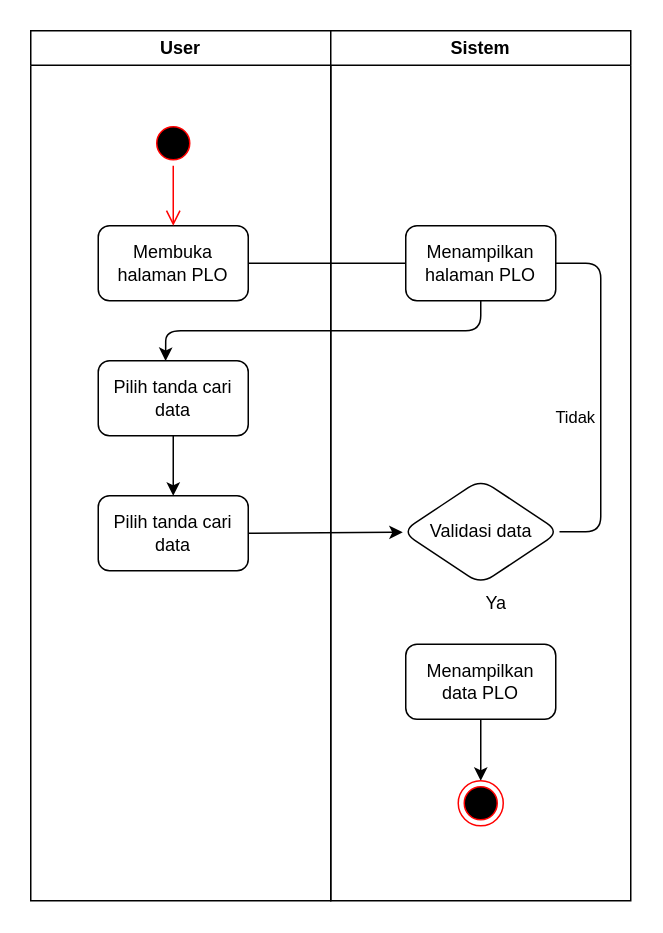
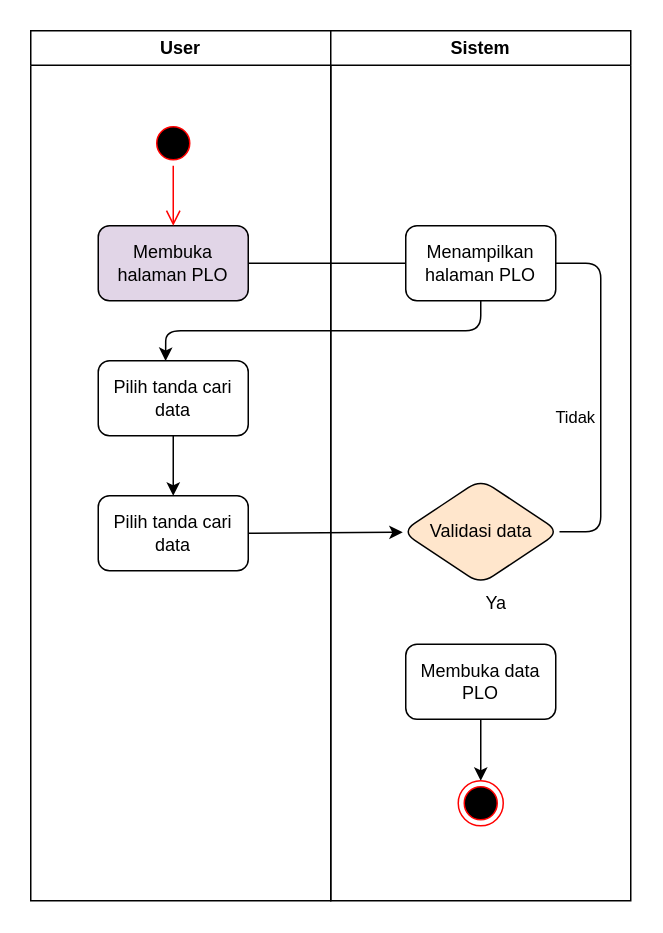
- <mxCell id="3" value="Membuka halaman PLO" style="rounded=1;whiteSpace=wrap;html=1;" vertex="1" parent="2"><mxGeometry x="45" y="130" width="100" height="50" as="geometry" /></mxCell>
+ <mxCell id="3" value="Membuka halaman PLO" style="rounded=1;whiteSpace=wrap;html=1;fillColor=#e1d5e7;" vertex="1" parent="2"><mxGeometry x="45" y="130" width="100" height="50" as="geometry" /></mxCell>
- <mxCell id="15" value="Validasi data" style="rhombus;whiteSpace=wrap;html=1;rounded=1;" vertex="1" parent="9"><mxGeometry x="47.5" y="299" width="105" height="70" as="geometry" /></mxCell>
+ <mxCell id="15" value="Validasi data" style="rhombus;whiteSpace=wrap;html=1;rounded=1;fillColor=#ffe6cc;" vertex="1" parent="9"><mxGeometry x="47.5" y="299" width="105" height="70" as="geometry" /></mxCell>
- <mxCell id="12" value="Menampilkan data PLO" style="rounded=1;whiteSpace=wrap;html=1;" vertex="1" parent="9"><mxGeometry x="50" y="409" width="100" height="50" as="geometry" /></mxCell>
+ <mxCell id="12" value="Membuka data PLO" style="rounded=1;whiteSpace=wrap;html=1;" vertex="1" parent="9"><mxGeometry x="50" y="409" width="100" height="50" as="geometry" /></mxCell>
